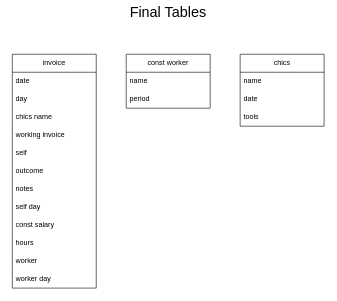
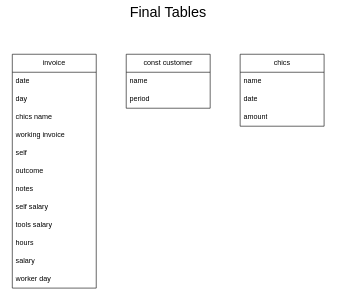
- <mxCell id="16" value="const worker" style="swimlane;fontStyle=0;childLayout=stackLayout;horizontal=1;startSize=30;horizontalStack=0;resizeParent=1;resizeParentMax=0;resizeLast=0;collapsible=1;marginBottom=0;whiteSpace=wrap;html=1;" vertex="1" parent="1"><mxGeometry x="210" y="90" width="140" height="90" as="geometry" /></mxCell>
+ <mxCell id="16" value="const customer" style="swimlane;fontStyle=0;childLayout=stackLayout;horizontal=1;startSize=30;horizontalStack=0;resizeParent=1;resizeParentMax=0;resizeLast=0;collapsible=1;marginBottom=0;whiteSpace=wrap;html=1;" vertex="1" parent="1"><mxGeometry x="210" y="90" width="140" height="90" as="geometry" /></mxCell>
- <mxCell id="22" value="tools" style="text;strokeColor=none;fillColor=none;align=left;verticalAlign=middle;spacingLeft=4;spacingRight=4;overflow=hidden;points=[[0,0.5],[1,0.5]];portConstraint=eastwest;rotatable=0;whiteSpace=wrap;html=1;" vertex="1" parent="19"><mxGeometry y="90" width="140" height="30" as="geometry" /></mxCell>
+ <mxCell id="22" value="amount" style="text;strokeColor=none;fillColor=none;align=left;verticalAlign=middle;spacingLeft=4;spacingRight=4;overflow=hidden;points=[[0,0.5],[1,0.5]];portConstraint=eastwest;rotatable=0;whiteSpace=wrap;html=1;" vertex="1" parent="19"><mxGeometry y="90" width="140" height="30" as="geometry" /></mxCell>
- <mxCell id="11" value="self day" style="text;strokeColor=none;fillColor=none;align=left;verticalAlign=middle;spacingLeft=4;spacingRight=4;overflow=hidden;points=[[0,0.5],[1,0.5]];portConstraint=eastwest;rotatable=0;whiteSpace=wrap;html=1;" vertex="1" parent="3"><mxGeometry y="240" width="140" height="30" as="geometry" /></mxCell>
+ <mxCell id="11" value="self salary" style="text;strokeColor=none;fillColor=none;align=left;verticalAlign=middle;spacingLeft=4;spacingRight=4;overflow=hidden;points=[[0,0.5],[1,0.5]];portConstraint=eastwest;rotatable=0;whiteSpace=wrap;html=1;" vertex="1" parent="3"><mxGeometry y="240" width="140" height="30" as="geometry" /></mxCell>
- <mxCell id="12" value="const salary" style="text;strokeColor=none;fillColor=none;align=left;verticalAlign=middle;spacingLeft=4;spacingRight=4;overflow=hidden;points=[[0,0.5],[1,0.5]];portConstraint=eastwest;rotatable=0;whiteSpace=wrap;html=1;" vertex="1" parent="3"><mxGeometry y="270" width="140" height="30" as="geometry" /></mxCell>
+ <mxCell id="12" value="tools salary" style="text;strokeColor=none;fillColor=none;align=left;verticalAlign=middle;spacingLeft=4;spacingRight=4;overflow=hidden;points=[[0,0.5],[1,0.5]];portConstraint=eastwest;rotatable=0;whiteSpace=wrap;html=1;" vertex="1" parent="3"><mxGeometry y="270" width="140" height="30" as="geometry" /></mxCell>
- <mxCell id="14" value="worker" style="text;strokeColor=none;fillColor=none;align=left;verticalAlign=middle;spacingLeft=4;spacingRight=4;overflow=hidden;points=[[0,0.5],[1,0.5]];portConstraint=eastwest;rotatable=0;whiteSpace=wrap;html=1;" vertex="1" parent="3"><mxGeometry y="330" width="140" height="30" as="geometry" /></mxCell>
+ <mxCell id="14" value="salary" style="text;strokeColor=none;fillColor=none;align=left;verticalAlign=middle;spacingLeft=4;spacingRight=4;overflow=hidden;points=[[0,0.5],[1,0.5]];portConstraint=eastwest;rotatable=0;whiteSpace=wrap;html=1;" vertex="1" parent="3"><mxGeometry y="330" width="140" height="30" as="geometry" /></mxCell>
